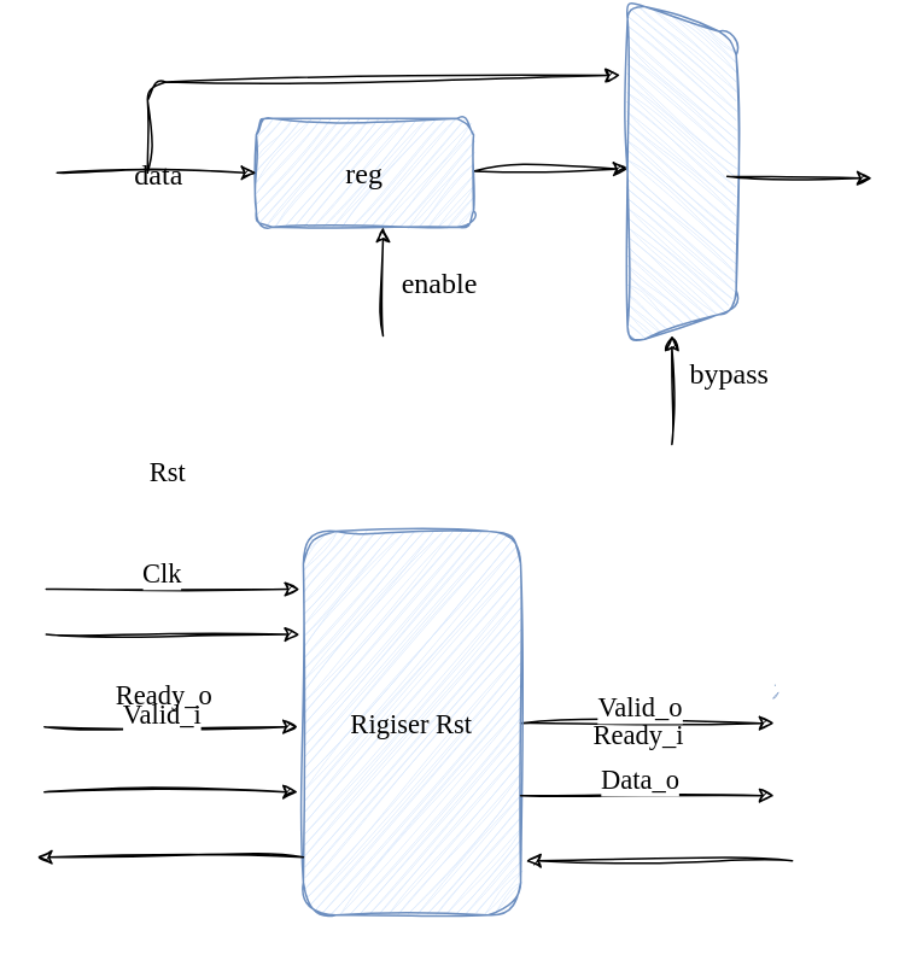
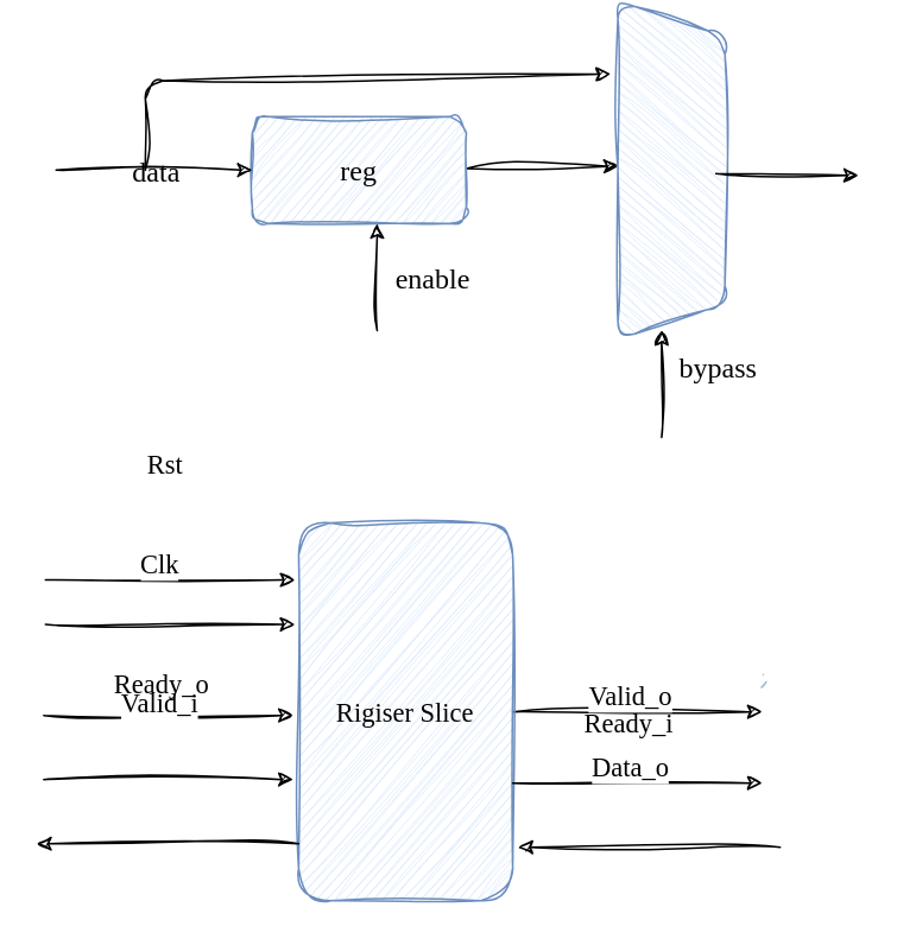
- <mxCell id="15" value="Rigiser Rst" style="rounded=1;whiteSpace=wrap;html=1;fontFamily=Comic Sans MS;fontSize=15;shadow=0;labelBackgroundColor=none;fillStyle=hachure;fillColor=#dae8fc;strokeColor=#6c8ebf;gradientColor=#7ea6e0;textShadow=0;sketch=1;curveFitting=1;jiggle=2;" vertex="1" parent="1"><mxGeometry x="167" y="268" width="120" height="212" as="geometry" /></mxCell>
+ <mxCell id="15" value="Rigiser Slice" style="rounded=1;whiteSpace=wrap;html=1;fontFamily=Comic Sans MS;fontSize=15;shadow=0;labelBackgroundColor=none;fillStyle=hachure;fillColor=#dae8fc;strokeColor=#6c8ebf;gradientColor=#7ea6e0;textShadow=0;sketch=1;curveFitting=1;jiggle=2;" vertex="1" parent="1"><mxGeometry x="167" y="268" width="120" height="212" as="geometry" /></mxCell>
